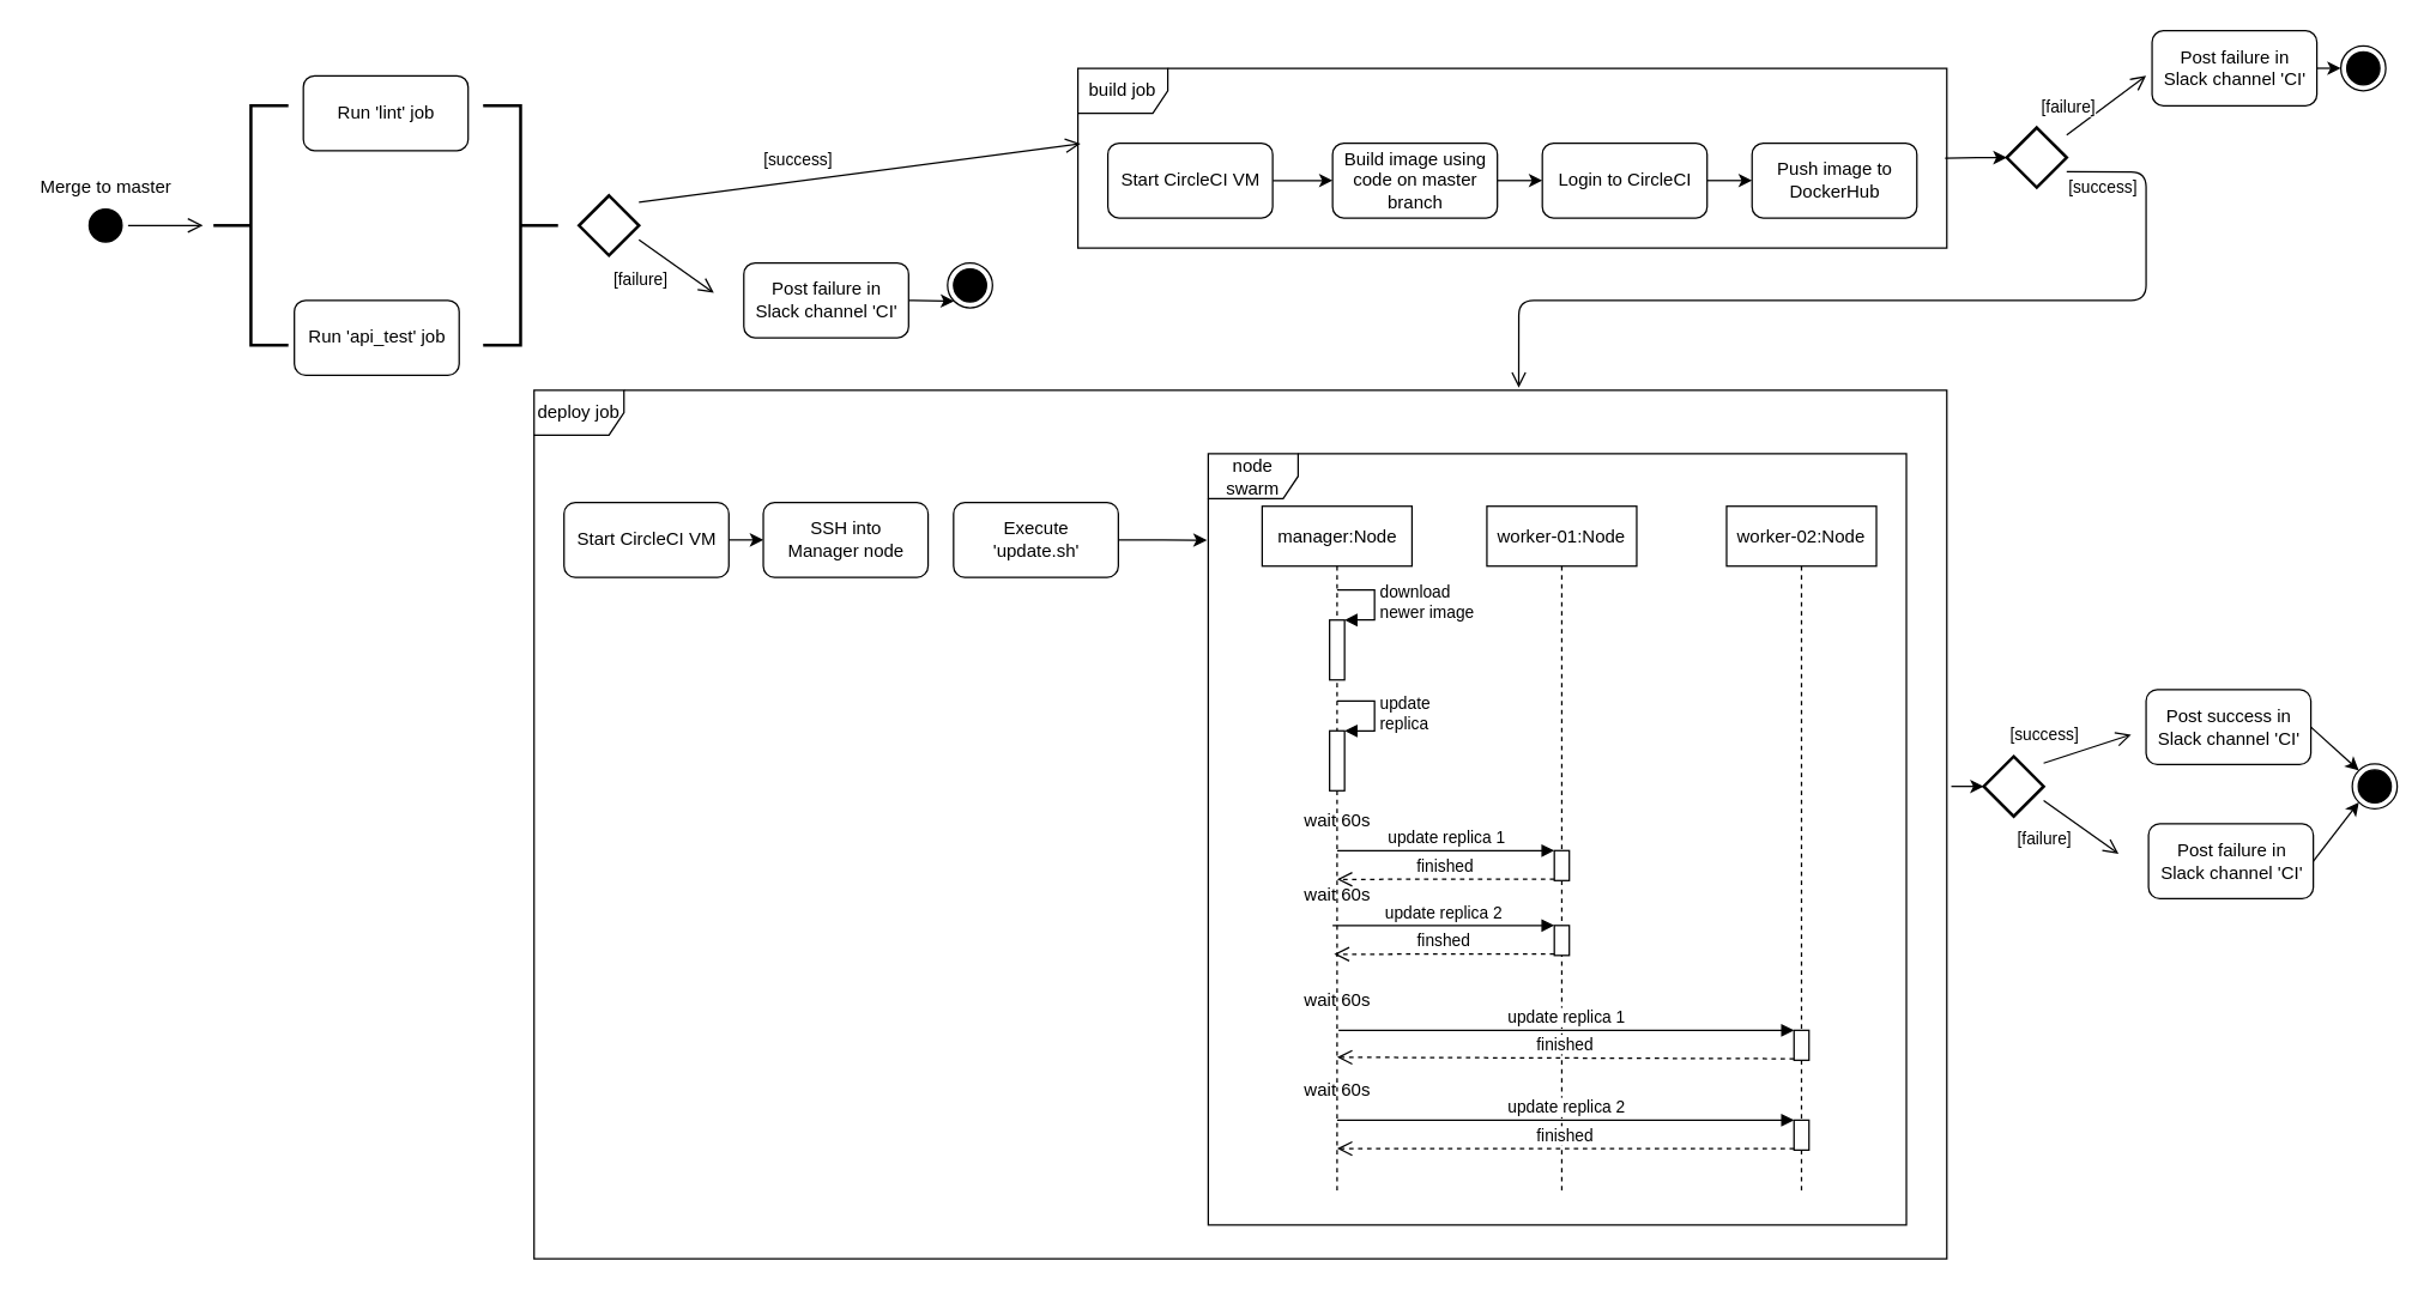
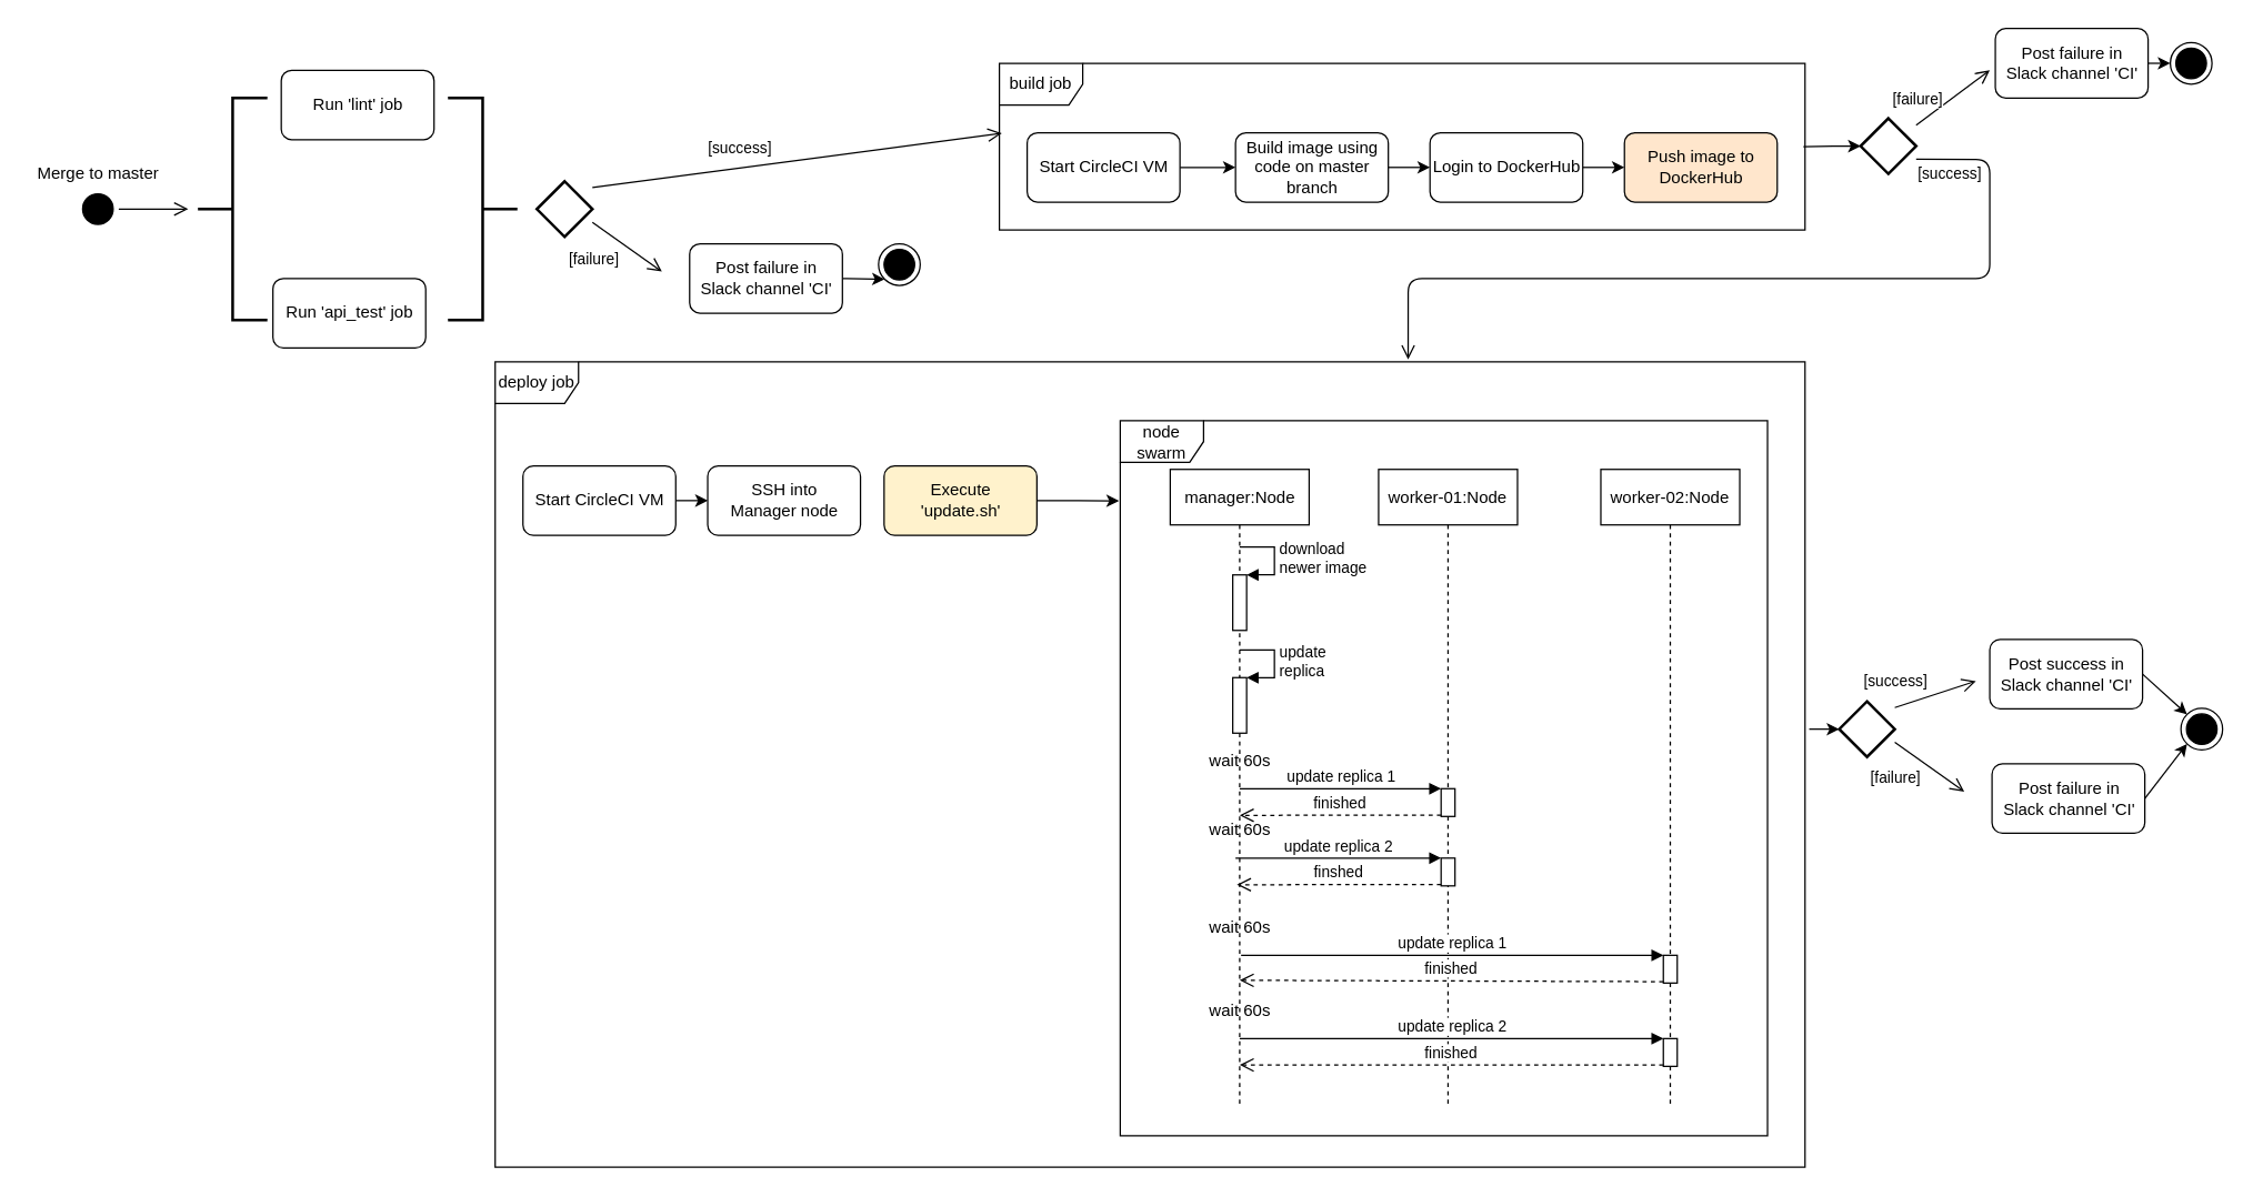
- <mxCell id="23" value="Login to CircleCI" style="html=1;strokeColor=#000000;perimeterSpacing=0;rounded=1;" vertex="1" parent="1"><mxGeometry x="1029" y="95" width="110" height="50" as="geometry" /></mxCell>
+ <mxCell id="23" value="Login to DockerHub" style="html=1;strokeColor=#000000;perimeterSpacing=0;rounded=1;" vertex="1" parent="1"><mxGeometry x="1029" y="95" width="110" height="50" as="geometry" /></mxCell>
- <mxCell id="24" value="Push image to&lt;br&gt;DockerHub" style="html=1;strokeColor=#000000;perimeterSpacing=0;rounded=1;" vertex="1" parent="1"><mxGeometry x="1169" y="95" width="110" height="50" as="geometry" /></mxCell>
+ <mxCell id="24" value="Push image to&lt;br&gt;DockerHub" style="html=1;strokeColor=#000000;perimeterSpacing=0;rounded=1;fillColor=#ffe6cc;" vertex="1" parent="1"><mxGeometry x="1169" y="95" width="110" height="50" as="geometry" /></mxCell>
- <mxCell id="30" value="Execute&lt;br&gt;'update.sh'" style="html=1;strokeColor=#000000;perimeterSpacing=0;rounded=1;" vertex="1" parent="1"><mxGeometry x="636" y="335" width="110" height="50" as="geometry" /></mxCell>
+ <mxCell id="30" value="Execute&lt;br&gt;'update.sh'" style="html=1;strokeColor=#000000;perimeterSpacing=0;rounded=1;fillColor=#fff2cc;" vertex="1" parent="1"><mxGeometry x="636" y="335" width="110" height="50" as="geometry" /></mxCell>
